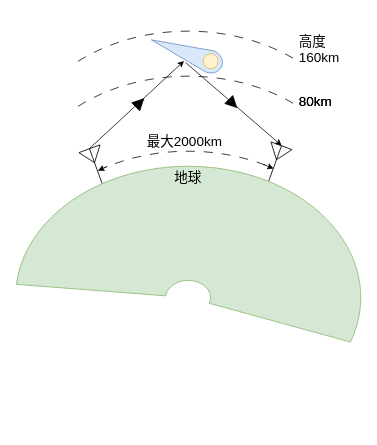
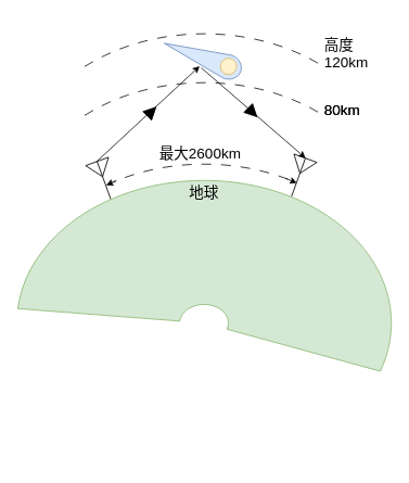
- <mxCell id="13" value="&lt;div style=&quot;text-align: left;&quot;&gt;&lt;span style=&quot;font-size: 18px;&quot;&gt;高度&lt;/span&gt;&lt;/div&gt;&lt;font style=&quot;font-size: 18px;&quot;&gt;160km&lt;/font&gt;" style="text;html=1;align=center;verticalAlign=middle;whiteSpace=wrap;rounded=0;" vertex="1" parent="1"><mxGeometry x="395" y="51" width="60" height="30" as="geometry" /></mxCell>
+ <mxCell id="13" value="&lt;div style=&quot;text-align: left;&quot;&gt;&lt;span style=&quot;font-size: 18px;&quot;&gt;高度&lt;/span&gt;&lt;/div&gt;&lt;font style=&quot;font-size: 18px;&quot;&gt;120km&lt;/font&gt;" style="text;html=1;align=center;verticalAlign=middle;whiteSpace=wrap;rounded=0;" vertex="1" parent="1"><mxGeometry x="395" y="51" width="60" height="30" as="geometry" /></mxCell>
- <mxCell id="14" value="&lt;span style=&quot;font-size: 18px;&quot;&gt;最大2000km&lt;/span&gt;" style="text;html=1;align=center;verticalAlign=middle;whiteSpace=wrap;rounded=0;" vertex="1" parent="1"><mxGeometry x="187.5" y="173.5" width="115" height="30" as="geometry" /></mxCell>
+ <mxCell id="14" value="&lt;span style=&quot;font-size: 18px;&quot;&gt;最大2600km&lt;/span&gt;" style="text;html=1;align=center;verticalAlign=middle;whiteSpace=wrap;rounded=0;" vertex="1" parent="1"><mxGeometry x="187.5" y="173.5" width="115" height="30" as="geometry" /></mxCell>
